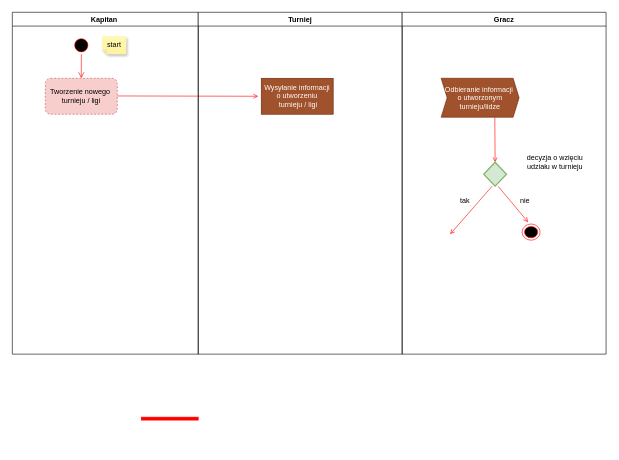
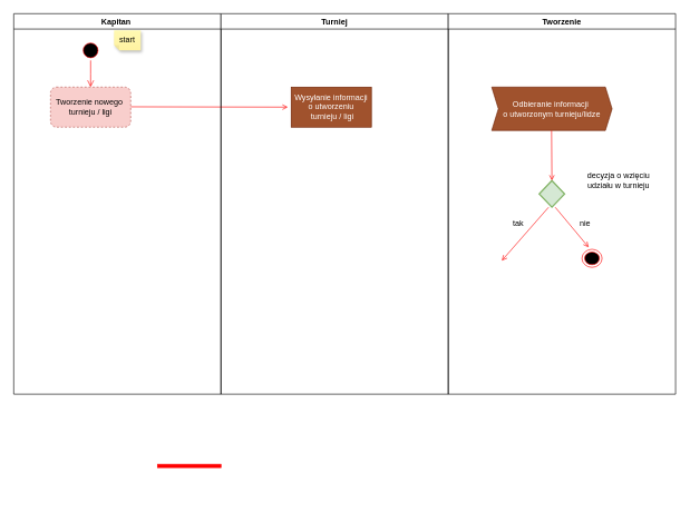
- <mxCell id="10" value="Gracz" style="swimlane;whiteSpace=wrap" parent="1" vertex="1"><mxGeometry x="670" y="20" width="340" height="570" as="geometry" /></mxCell>
+ <mxCell id="10" value="Tworzenie" style="swimlane;whiteSpace=wrap" parent="1" vertex="1"><mxGeometry x="670" y="20" width="340" height="570" as="geometry" /></mxCell>
- <mxCell id="5" value="start" style="shape=note;whiteSpace=wrap;html=1;backgroundOutline=1;fontColor=#000000;darkOpacity=0.05;fillColor=#FFF9B2;strokeColor=none;fillStyle=solid;direction=west;gradientDirection=north;gradientColor=#FFF2A1;shadow=1;size=8;pointerEvents=1;" parent="2" vertex="1"><mxGeometry x="150" y="40" width="40" height="30" as="geometry" /></mxCell>
+ <mxCell id="5" value="start" style="shape=note;whiteSpace=wrap;html=1;backgroundOutline=1;fontColor=#000000;darkOpacity=0.05;fillColor=#FFF9B2;strokeColor=none;fillStyle=solid;direction=west;gradientDirection=north;gradientColor=#FFF2A1;shadow=1;size=8;pointerEvents=1;" parent="2" vertex="1"><mxGeometry x="150" y="25" width="40" height="30" as="geometry" /></mxCell>
- <mxCell id="11" value="Odbieranie informacji&amp;nbsp;&lt;br&gt;o utworzonym turnieju/lidze" style="shape=step;perimeter=stepPerimeter;whiteSpace=wrap;html=1;fixedSize=1;size=10;fillColor=#a0522d;fontColor=#ffffff;strokeColor=#6D1F00;" parent="10" vertex="1"><mxGeometry x="65" y="110" width="130" height="65" as="geometry" /></mxCell>
+ <mxCell id="11" value="Odbieranie informacji&amp;nbsp;&lt;br&gt;o utworzonym turnieju/lidze" style="shape=step;perimeter=stepPerimeter;whiteSpace=wrap;html=1;fixedSize=1;size=10;fillColor=#a0522d;fontColor=#ffffff;strokeColor=#6D1F00;" parent="10" vertex="1"><mxGeometry x="65" y="110" width="180" height="65" as="geometry" /></mxCell>
